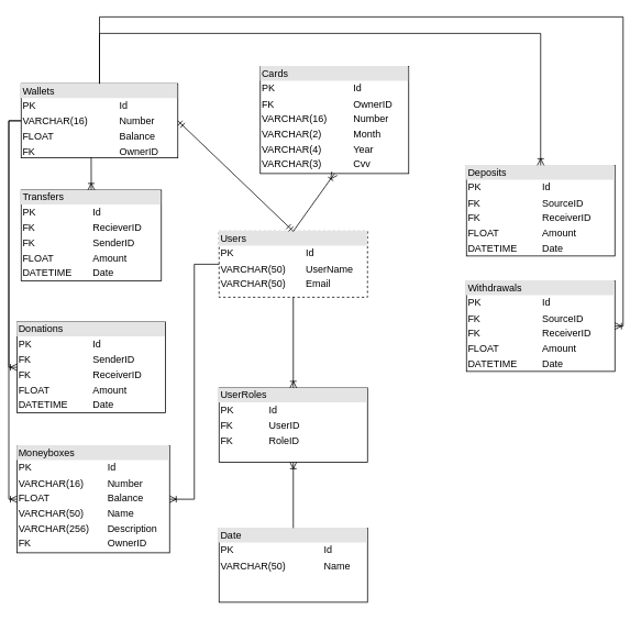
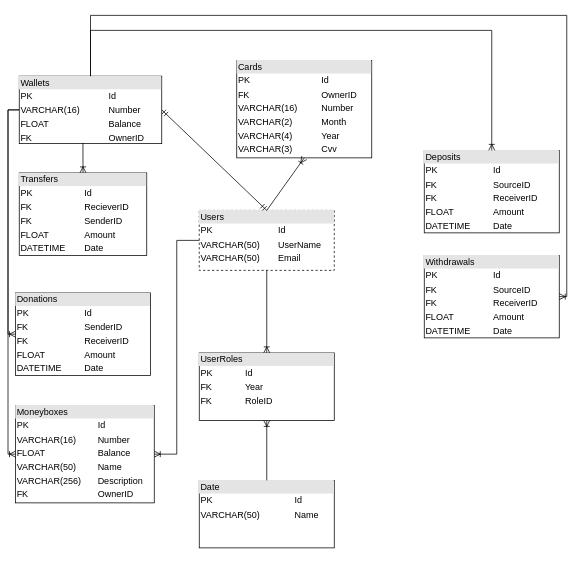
- <mxCell id="11" value="&lt;div style=&quot;box-sizing: border-box ; width: 100% ; background: #e4e4e4 ; padding: 2px&quot;&gt;UserRoles&lt;/div&gt;&lt;table style=&quot;width: 100% ; font-size: 1em&quot; cellspacing=&quot;0&quot; cellpadding=&quot;2&quot;&gt;&lt;tbody&gt;&lt;tr&gt;&lt;td&gt;PK&lt;/td&gt;&lt;td&gt;Id&lt;/td&gt;&lt;/tr&gt;&lt;tr&gt;&lt;td&gt;FK&lt;br&gt;&lt;/td&gt;&lt;td&gt;UserID&lt;/td&gt;&lt;/tr&gt;&lt;tr&gt;&lt;td&gt;FK&lt;br&gt;&lt;/td&gt;&lt;td&gt;RoleID&lt;/td&gt;&lt;/tr&gt;&lt;/tbody&gt;&lt;/table&gt;" style="verticalAlign=top;align=left;overflow=fill;html=1;" vertex="1" parent="1"><mxGeometry x="265" y="470" width="180" height="90" as="geometry" /></mxCell>
+ <mxCell id="11" value="&lt;div style=&quot;box-sizing: border-box ; width: 100% ; background: #e4e4e4 ; padding: 2px&quot;&gt;UserRoles&lt;/div&gt;&lt;table style=&quot;width: 100% ; font-size: 1em&quot; cellspacing=&quot;0&quot; cellpadding=&quot;2&quot;&gt;&lt;tbody&gt;&lt;tr&gt;&lt;td&gt;PK&lt;/td&gt;&lt;td&gt;Id&lt;/td&gt;&lt;/tr&gt;&lt;tr&gt;&lt;td&gt;FK&lt;br&gt;&lt;/td&gt;&lt;td&gt;Year&lt;/td&gt;&lt;/tr&gt;&lt;tr&gt;&lt;td&gt;FK&lt;br&gt;&lt;/td&gt;&lt;td&gt;RoleID&lt;/td&gt;&lt;/tr&gt;&lt;/tbody&gt;&lt;/table&gt;" style="verticalAlign=top;align=left;overflow=fill;html=1;" vertex="1" parent="1"><mxGeometry x="265" y="470" width="180" height="90" as="geometry" /></mxCell>
